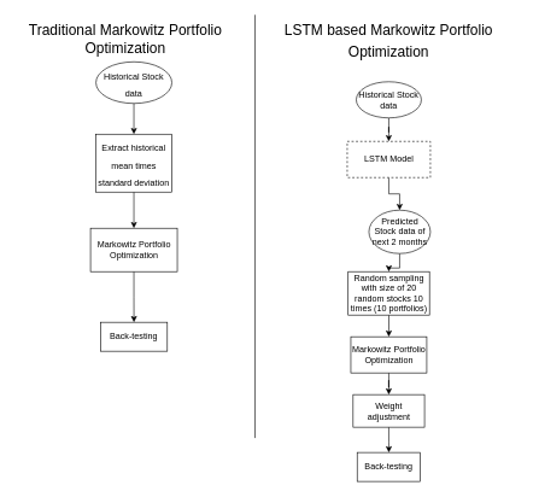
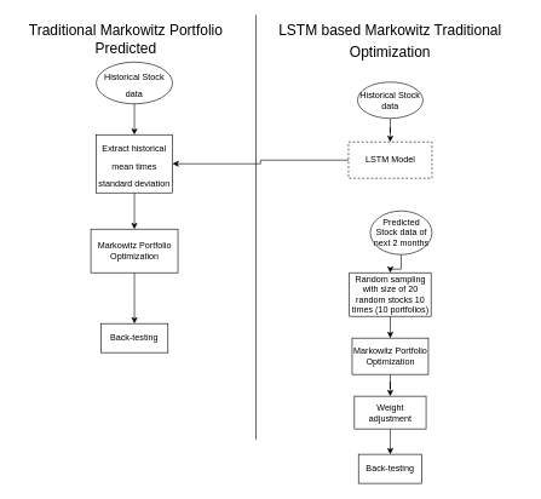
- <mxCell id="2" value="&lt;font style=&quot;&quot;&gt;&lt;font style=&quot;font-size: 20px;&quot;&gt;Traditional Markowitz Portfolio Optimization&lt;/font&gt;&lt;br&gt;&lt;/font&gt;" style="text;html=1;strokeColor=none;fillColor=none;align=center;verticalAlign=middle;whiteSpace=wrap;rounded=0;" vertex="1" parent="1"><mxGeometry x="20" y="20" width="306" height="65" as="geometry" /></mxCell>
+ <mxCell id="2" value="&lt;font style=&quot;&quot;&gt;&lt;font style=&quot;font-size: 20px;&quot;&gt;Traditional Markowitz Portfolio Predicted&lt;/font&gt;&lt;br&gt;&lt;/font&gt;" style="text;html=1;strokeColor=none;fillColor=none;align=center;verticalAlign=middle;whiteSpace=wrap;rounded=0;" vertex="1" parent="1"><mxGeometry x="20" y="20" width="306" height="65" as="geometry" /></mxCell>
- <mxCell id="3" value="&lt;font style=&quot;font-size: 20px;&quot;&gt;LSTM based Markowitz Portfolio Optimization&lt;/font&gt;" style="text;whiteSpace=wrap;html=1;fontSize=24;align=center;" vertex="1" parent="1"><mxGeometry x="352.01" y="20" width="370" height="92.5" as="geometry" /></mxCell>
+ <mxCell id="3" value="&lt;font style=&quot;font-size: 20px;&quot;&gt;LSTM based Markowitz Traditional Optimization&lt;/font&gt;" style="text;whiteSpace=wrap;html=1;fontSize=24;align=center;" vertex="1" parent="1"><mxGeometry x="352.01" y="20" width="370" height="92.5" as="geometry" /></mxCell>
- <mxCell id="13" style="edgeStyle=orthogonalEdgeStyle;rounded=0;orthogonalLoop=1;jettySize=auto;html=1;fontSize=12;" edge="1" parent="1" source="14" target="16"><mxGeometry relative="1" as="geometry" /></mxCell>
+ <mxCell id="13" style="edgeStyle=orthogonalEdgeStyle;rounded=0;orthogonalLoop=1;jettySize=auto;html=1;fontSize=12;" edge="1" parent="1" source="14" target="6"><mxGeometry relative="1" as="geometry" /></mxCell>
